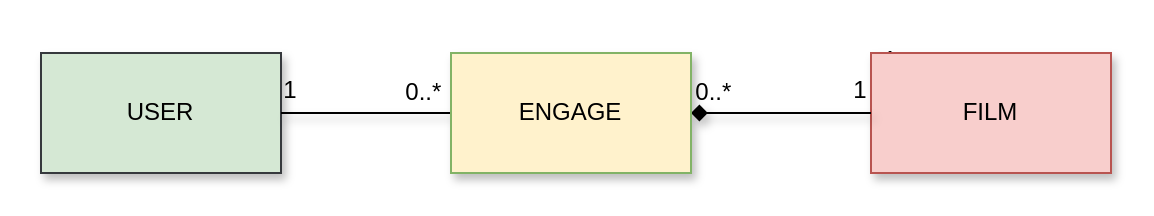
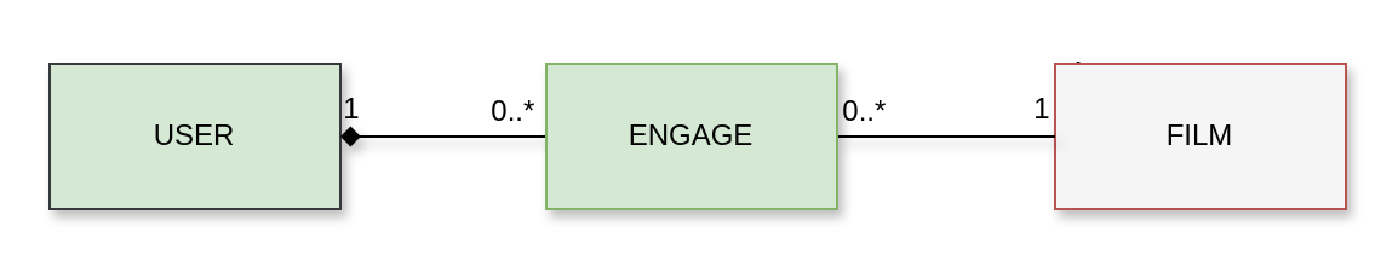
- <mxCell id="6" value="" style="endArrow=none;html=1;rounded=0;shadow=1;exitX=0;exitY=0.5;exitDx=0;exitDy=0;entryX=1;entryY=0.5;entryDx=0;entryDy=0;" parent="1" source="11" target="4" edge="1"><mxGeometry width="50" height="50" relative="1" as="geometry"><mxPoint x="150" y="90" as="sourcePoint" /><mxPoint x="120" y="59" as="targetPoint" /><Array as="points" /></mxGeometry></mxCell>
+ <mxCell id="6" value="" style="endArrow=diamond;html=1;rounded=0;shadow=1;exitX=0;exitY=0.5;exitDx=0;exitDy=0;entryX=1;entryY=0.5;entryDx=0;entryDy=0;" parent="1" source="11" target="4" edge="1"><mxGeometry width="50" height="50" relative="1" as="geometry"><mxPoint x="150" y="90" as="sourcePoint" /><mxPoint x="120" y="59" as="targetPoint" /><Array as="points" /></mxGeometry></mxCell>
- <mxCell id="11" value="ENGAGE" style="rounded=0;whiteSpace=wrap;html=1;fillColor=#fff2cc;strokeColor=#82b366;shadow=1;" parent="1" vertex="1"><mxGeometry x="225" y="26" width="120" height="60" as="geometry" /></mxCell>
+ <mxCell id="11" value="ENGAGE" style="rounded=0;whiteSpace=wrap;html=1;fillColor=#d5e8d4;strokeColor=#82b366;shadow=1;" parent="1" vertex="1"><mxGeometry x="225" y="26" width="120" height="60" as="geometry" /></mxCell>
- <mxCell id="5" value="" style="endArrow=diamond;html=1;exitX=0;exitY=0.5;exitDx=0;exitDy=0;rounded=0;shadow=1;entryX=1;entryY=0.5;entryDx=0;entryDy=0;" parent="1" source="3" target="11" edge="1"><mxGeometry width="50" height="50" relative="1" as="geometry"><mxPoint x="480" y="66" as="sourcePoint" /><mxPoint x="370" y="56" as="targetPoint" /><Array as="points" /></mxGeometry></mxCell>
+ <mxCell id="5" value="" style="endArrow=none;html=1;exitX=0;exitY=0.5;exitDx=0;exitDy=0;rounded=0;shadow=1;entryX=1;entryY=0.5;entryDx=0;entryDy=0;" parent="1" source="3" target="11" edge="1"><mxGeometry width="50" height="50" relative="1" as="geometry"><mxPoint x="480" y="66" as="sourcePoint" /><mxPoint x="370" y="56" as="targetPoint" /><Array as="points" /></mxGeometry></mxCell>
- <mxCell id="3" value="FILM" style="rounded=0;whiteSpace=wrap;html=1;fillColor=#f8cecc;strokeColor=#b85450;shadow=1;" parent="1" vertex="1"><mxGeometry x="435" y="26" width="120" height="60" as="geometry" /></mxCell>
+ <mxCell id="3" value="FILM" style="rounded=0;whiteSpace=wrap;html=1;fillColor=#f5f5f5;strokeColor=#b85450;shadow=1;" parent="1" vertex="1"><mxGeometry x="435" y="26" width="120" height="60" as="geometry" /></mxCell>
